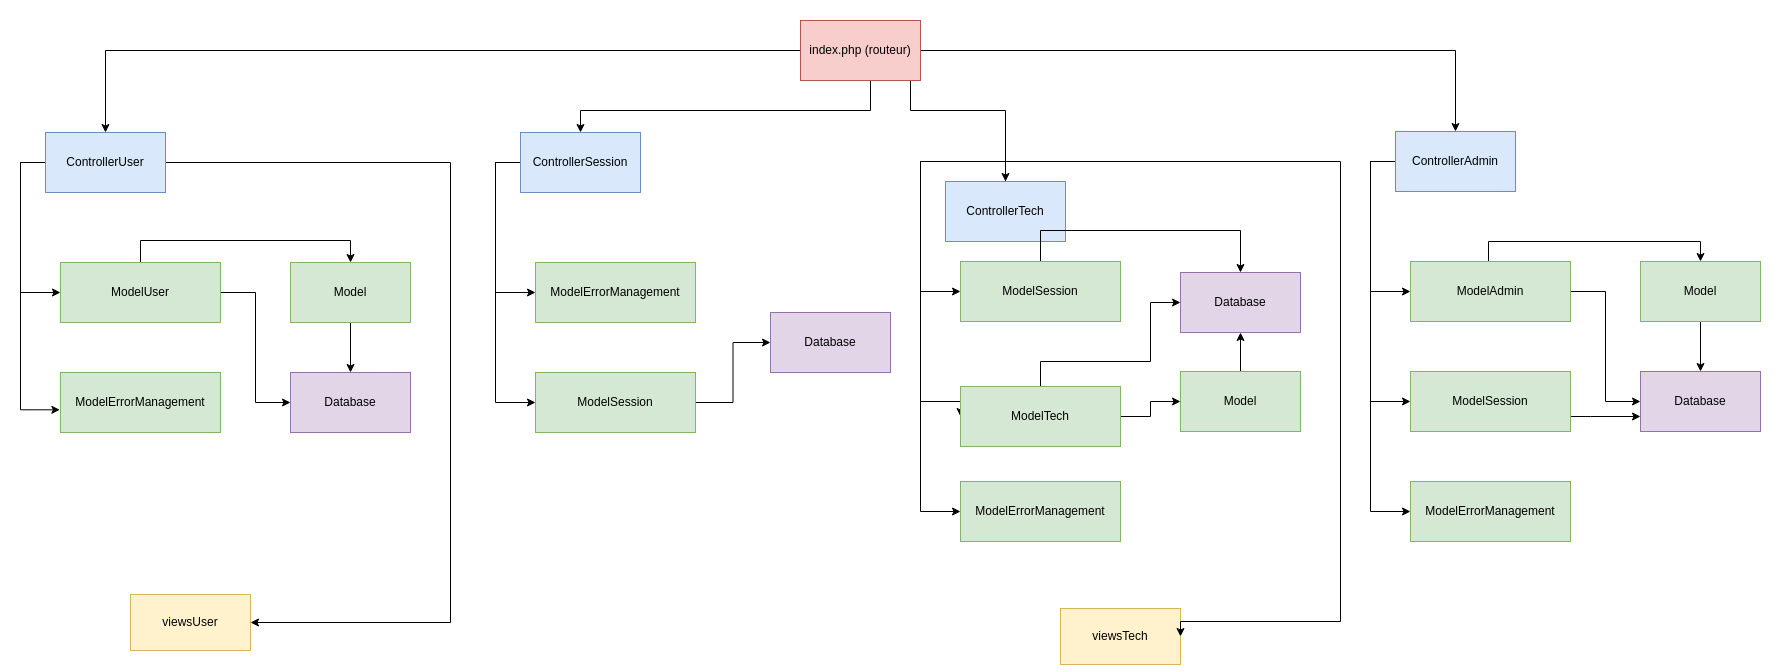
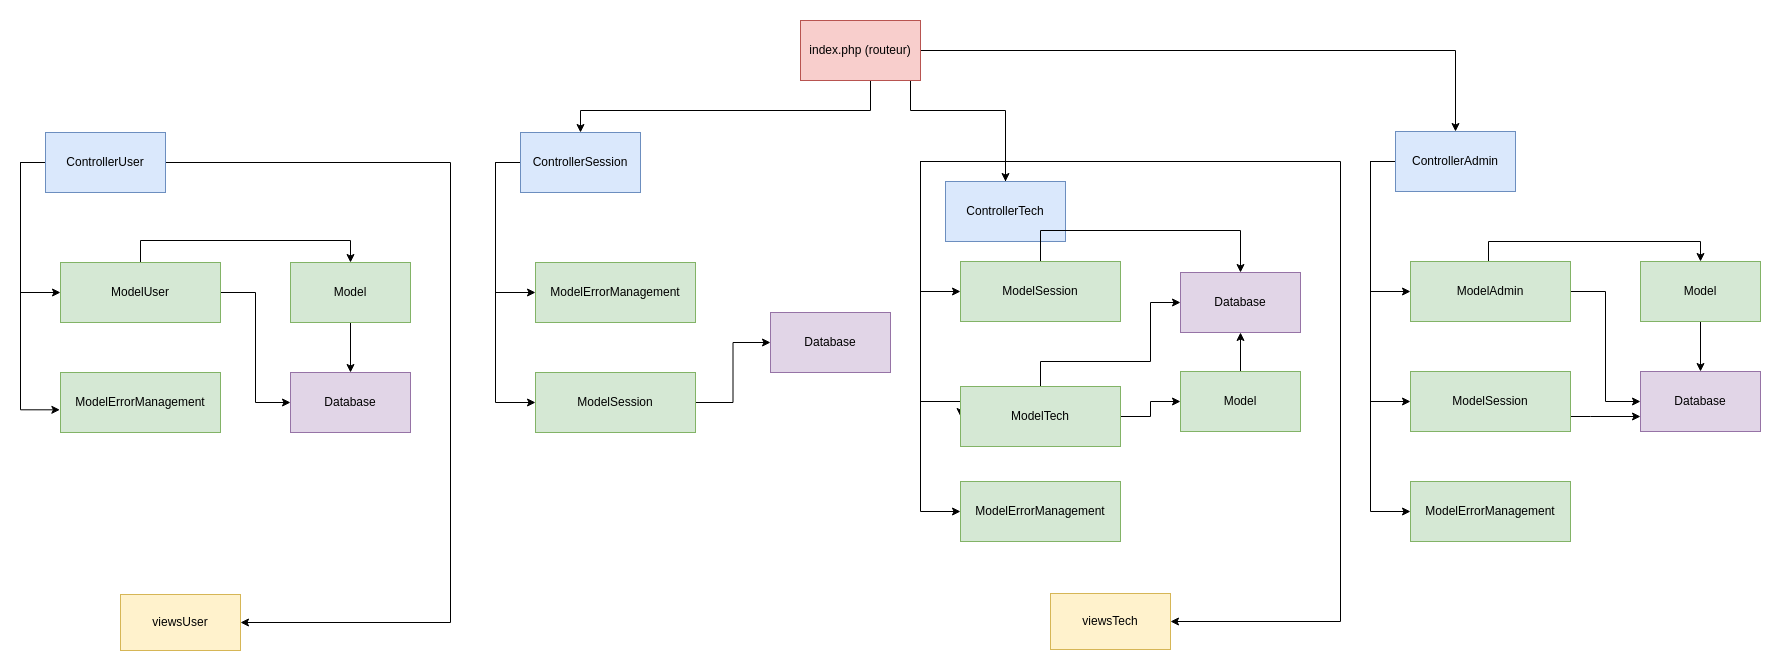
- <mxCell id="4" style="edgeStyle=orthogonalEdgeStyle;rounded=0;orthogonalLoop=1;jettySize=auto;html=1;entryX=0.5;entryY=0;entryDx=0;entryDy=0;" parent="1" source="8" target="17" edge="1"><mxGeometry relative="1" as="geometry" /></mxCell>
- <mxCell id="3" value="viewsUser" style="rounded=0;whiteSpace=wrap;html=1;fillColor=#fff2cc;strokeColor=#d6b656;" parent="1" vertex="1"><mxGeometry x="130" y="594" width="120" height="56" as="geometry" /></mxCell>
+ <mxCell id="3" value="viewsUser" style="rounded=0;whiteSpace=wrap;html=1;fillColor=#fff2cc;strokeColor=#d6b656;" parent="1" vertex="1"><mxGeometry x="120" y="594" width="120" height="56" as="geometry" /></mxCell>
- <mxCell id="2" value="viewsTech" style="rounded=0;whiteSpace=wrap;html=1;fillColor=#fff2cc;strokeColor=#d6b656;" parent="1" vertex="1"><mxGeometry x="1060" y="608" width="120" height="56" as="geometry" /></mxCell>
+ <mxCell id="2" value="viewsTech" style="rounded=0;whiteSpace=wrap;html=1;fillColor=#fff2cc;strokeColor=#d6b656;" parent="1" vertex="1"><mxGeometry x="1050" y="593" width="120" height="56" as="geometry" /></mxCell>
